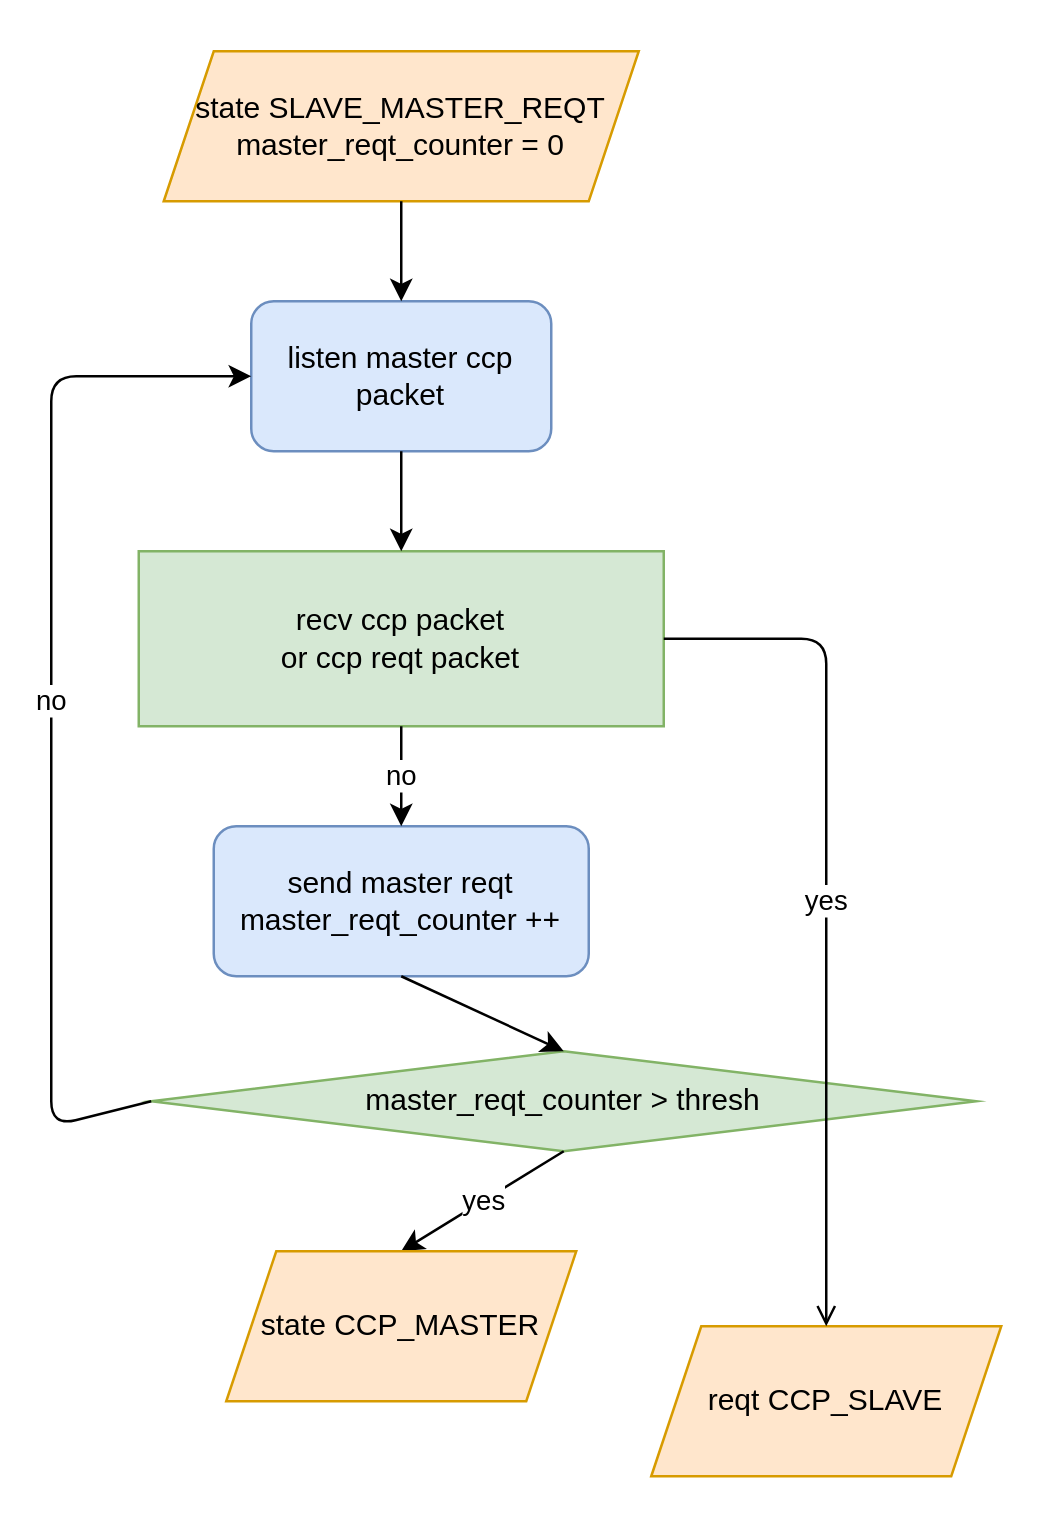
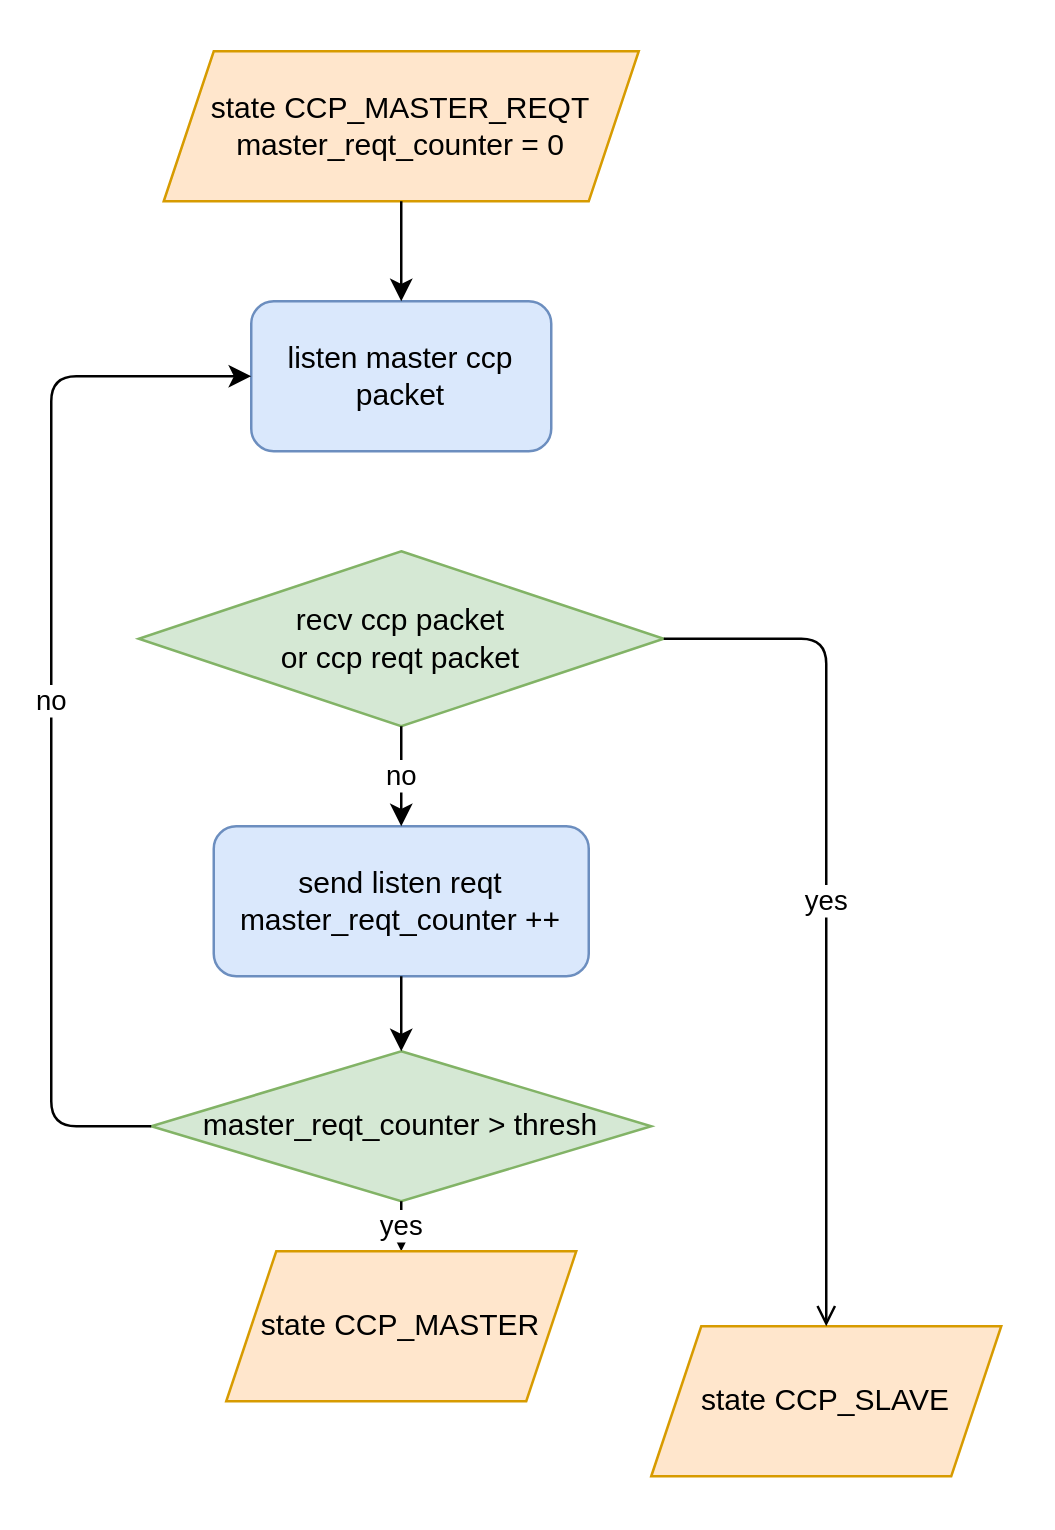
- <mxCell id="12" value="&lt;span&gt;state SLAVE_MASTER_REQT&lt;br&gt;&lt;/span&gt;master_reqt_counter = 0&lt;span&gt;&lt;br&gt;&lt;/span&gt;" style="shape=parallelogram;perimeter=parallelogramPerimeter;whiteSpace=wrap;html=1;fixedSize=1;fillColor=#ffe6cc;strokeColor=#d79b00;" vertex="1" parent="1"><mxGeometry x="65" y="20" width="190" height="60" as="geometry" /></mxCell>
+ <mxCell id="12" value="&lt;span&gt;state CCP_MASTER_REQT&lt;br&gt;&lt;/span&gt;master_reqt_counter = 0&lt;span&gt;&lt;br&gt;&lt;/span&gt;" style="shape=parallelogram;perimeter=parallelogramPerimeter;whiteSpace=wrap;html=1;fixedSize=1;fillColor=#ffe6cc;strokeColor=#d79b00;" vertex="1" parent="1"><mxGeometry x="65" y="20" width="190" height="60" as="geometry" /></mxCell>
- <mxCell id="9" value="" style="endArrow=classic;html=1;exitX=0.5;exitY=1;exitDx=0;exitDy=0;" edge="1" parent="1" source="2" target="4"><mxGeometry width="50" height="50" relative="1" as="geometry"><mxPoint x="140" y="350" as="sourcePoint" /><mxPoint x="190" y="300" as="targetPoint" /></mxGeometry></mxCell>
- <mxCell id="4" value="recv ccp packet&lt;br&gt;or ccp reqt packet" style="whiteSpace=wrap;html=1;fillColor=#d5e8d4;strokeColor=#82b366;rounded=0;" vertex="1" parent="1"><mxGeometry x="55" y="220" width="210" height="70" as="geometry" /></mxCell>
+ <mxCell id="4" value="recv ccp packet&lt;br&gt;or ccp reqt packet" style="rhombus;whiteSpace=wrap;html=1;fillColor=#d5e8d4;strokeColor=#82b366;" vertex="1" parent="1"><mxGeometry x="55" y="220" width="210" height="70" as="geometry" /></mxCell>
- <mxCell id="3" value="send master reqt&lt;br&gt;master_reqt_counter ++" style="rounded=1;whiteSpace=wrap;html=1;fillColor=#dae8fc;strokeColor=#6c8ebf;" vertex="1" parent="1"><mxGeometry x="85" y="330" width="150" height="60" as="geometry" /></mxCell>
+ <mxCell id="3" value="send listen reqt&lt;br&gt;master_reqt_counter ++" style="rounded=1;whiteSpace=wrap;html=1;fillColor=#dae8fc;strokeColor=#6c8ebf;" vertex="1" parent="1"><mxGeometry x="85" y="330" width="150" height="60" as="geometry" /></mxCell>
- <mxCell id="6" value="&lt;span&gt;master_reqt_counter &amp;gt; thresh&lt;/span&gt;" style="rhombus;whiteSpace=wrap;html=1;fillColor=#d5e8d4;strokeColor=#82b366;" vertex="1" parent="1"><mxGeometry x="60" y="420" width="330" height="40" as="geometry" /></mxCell>
+ <mxCell id="6" value="&lt;span&gt;master_reqt_counter &amp;gt; thresh&lt;/span&gt;" style="rhombus;whiteSpace=wrap;html=1;fillColor=#d5e8d4;strokeColor=#82b366;" vertex="1" parent="1"><mxGeometry x="60" y="420" width="200" height="60" as="geometry" /></mxCell>
- <mxCell id="14" value="&lt;span&gt;reqt CCP_SLAVE&lt;/span&gt;" style="shape=parallelogram;perimeter=parallelogramPerimeter;whiteSpace=wrap;html=1;fixedSize=1;fillColor=#ffe6cc;strokeColor=#d79b00;" vertex="1" parent="1"><mxGeometry x="260" y="530" width="140" height="60" as="geometry" /></mxCell>
+ <mxCell id="14" value="&lt;span&gt;state CCP_SLAVE&lt;/span&gt;" style="shape=parallelogram;perimeter=parallelogramPerimeter;whiteSpace=wrap;html=1;fixedSize=1;fillColor=#ffe6cc;strokeColor=#d79b00;" vertex="1" parent="1"><mxGeometry x="260" y="530" width="140" height="60" as="geometry" /></mxCell>
